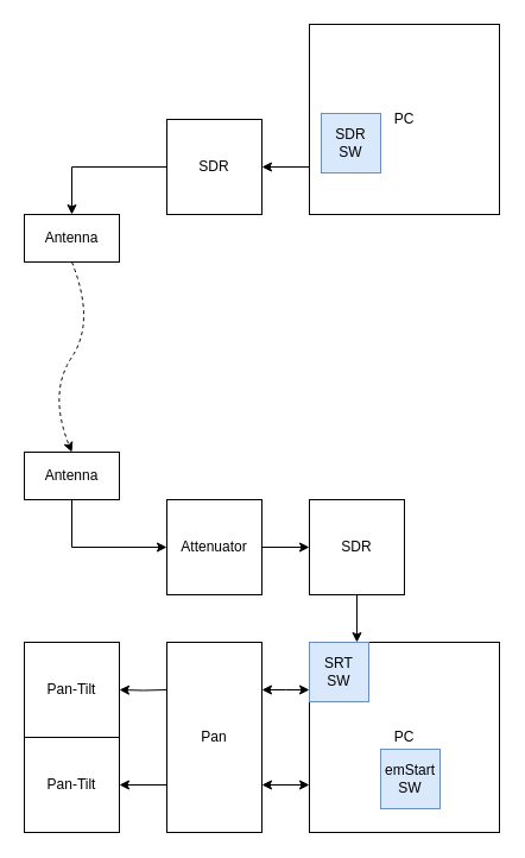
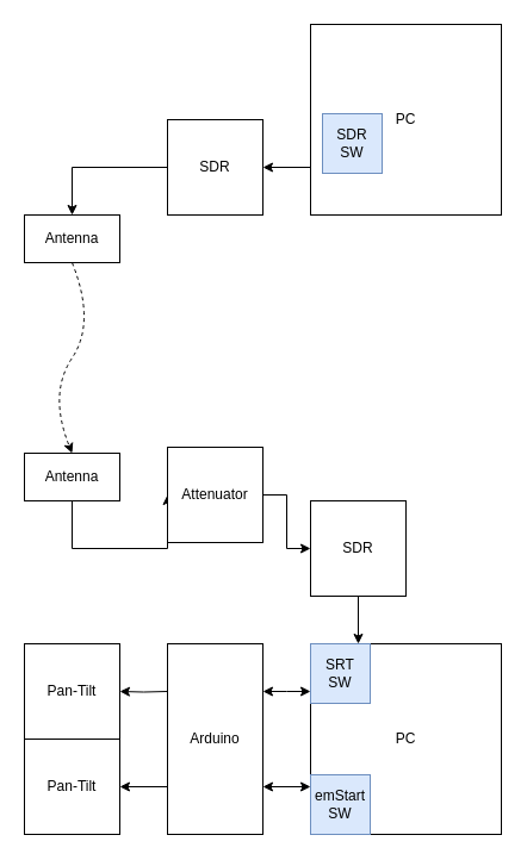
- <mxCell id="15" value="Attenuator" style="rounded=0;whiteSpace=wrap;html=1;fontStyle=0" parent="1" vertex="1"><mxGeometry x="140" y="420" width="80" height="80" as="geometry" /></mxCell>
+ <mxCell id="15" value="Attenuator" style="rounded=0;whiteSpace=wrap;html=1;fontStyle=0" parent="1" vertex="1"><mxGeometry x="140" y="375" width="80" height="80" as="geometry" /></mxCell>
- <mxCell id="20" value="Pan" style="rounded=0;whiteSpace=wrap;html=1;fontStyle=0" parent="1" vertex="1"><mxGeometry x="140" y="540" width="80" height="160" as="geometry" /></mxCell>
+ <mxCell id="20" value="Arduino" style="rounded=0;whiteSpace=wrap;html=1;fontStyle=0" parent="1" vertex="1"><mxGeometry x="140" y="540" width="80" height="160" as="geometry" /></mxCell>
- <mxCell id="23" value="emStart&lt;br&gt;SW" style="rounded=0;whiteSpace=wrap;html=1;fillColor=#dae8fc;strokeColor=#6c8ebf;" vertex="1" parent="1"><mxGeometry x="320" y="630" width="50" height="50" as="geometry" /></mxCell>
+ <mxCell id="23" value="emStart&lt;br&gt;SW" style="rounded=0;whiteSpace=wrap;html=1;fillColor=#dae8fc;strokeColor=#6c8ebf;" vertex="1" parent="1"><mxGeometry x="260" y="650" width="50" height="50" as="geometry" /></mxCell>
